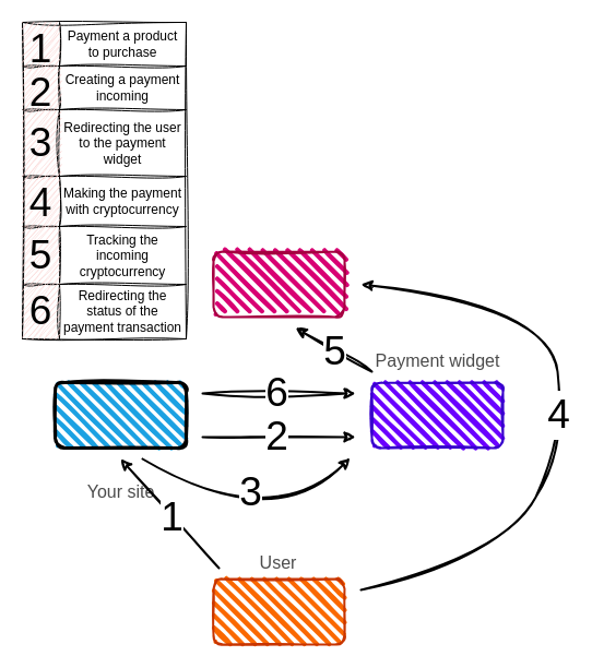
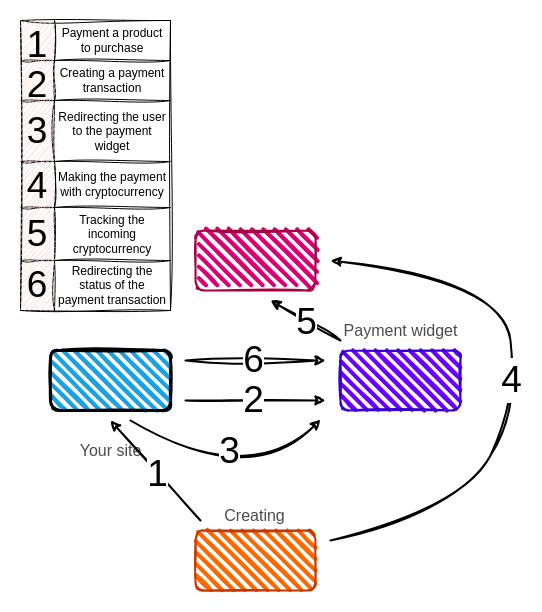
- <mxCell id="12" value="Creating a payment incoming" style="shape=partialRectangle;html=1;whiteSpace=wrap;connectable=0;strokeColor=inherit;overflow=hidden;fillColor=none;top=0;left=0;bottom=0;right=0;pointerEvents=1;" vertex="1" parent="10"><mxGeometry x="34" width="116" height="40" as="geometry"><mxRectangle width="116" height="40" as="alternateBounds" /></mxGeometry></mxCell>
+ <mxCell id="12" value="Creating a payment transaction" style="shape=partialRectangle;html=1;whiteSpace=wrap;connectable=0;strokeColor=inherit;overflow=hidden;fillColor=none;top=0;left=0;bottom=0;right=0;pointerEvents=1;" vertex="1" parent="10"><mxGeometry x="34" width="116" height="40" as="geometry"><mxRectangle width="116" height="40" as="alternateBounds" /></mxGeometry></mxCell>
- <mxCell id="38" value="&lt;font style=&quot;font-size: 16px;&quot;&gt;User&lt;/font&gt;" style="text;strokeColor=none;align=center;fillColor=none;html=1;verticalAlign=middle;rounded=0;labelBorderColor=none;labelBackgroundColor=none;textOpacity=70;" vertex="1" parent="1"><mxGeometry x="201" y="505" width="105" height="20" as="geometry" /></mxCell>
+ <mxCell id="38" value="&lt;font style=&quot;font-size: 16px;&quot;&gt;Creating&lt;/font&gt;" style="text;strokeColor=none;align=center;fillColor=none;html=1;verticalAlign=middle;rounded=0;labelBorderColor=none;labelBackgroundColor=none;textOpacity=70;" vertex="1" parent="1"><mxGeometry x="201" y="505" width="105" height="20" as="geometry" /></mxCell>
